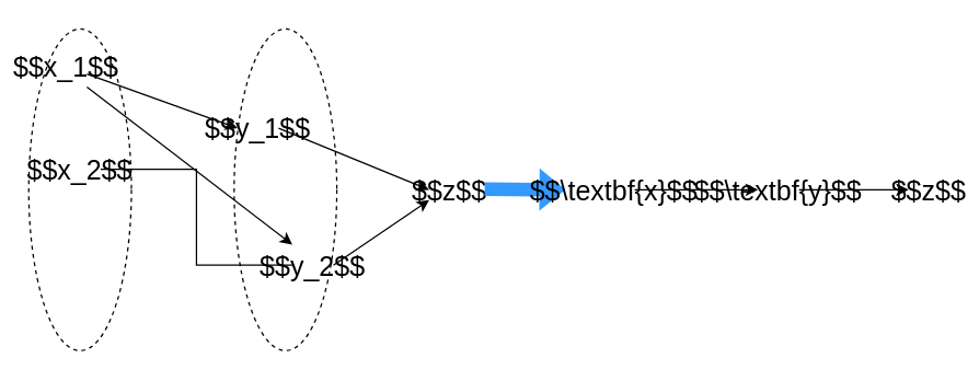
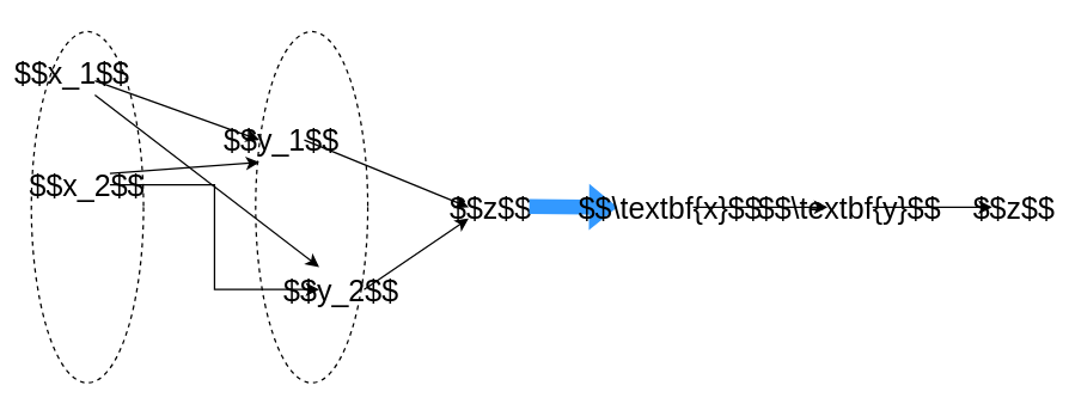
+ <mxCell id="12" style="rounded=0;orthogonalLoop=1;jettySize=auto;html=1;exitX=1;exitY=0.25;exitDx=0;exitDy=0;entryX=0;entryY=1;entryDx=0;entryDy=0;strokeWidth=1;jumpSize=6;jumpStyle=none;" edge="1" parent="1" source="13" target="5"><mxGeometry relative="1" as="geometry" /></mxCell>
- <mxCell id="11" style="edgeStyle=orthogonalEdgeStyle;rounded=0;orthogonalLoop=1;jettySize=auto;html=1;exitX=1;exitY=0.5;exitDx=0;exitDy=0;entryX=0;entryY=0.5;entryDx=0;entryDy=0;endArrow=none;" edge="1" parent="1" source="13" target="7"><mxGeometry relative="1" as="geometry" /></mxCell>
+ <mxCell id="11" style="edgeStyle=orthogonalEdgeStyle;rounded=0;orthogonalLoop=1;jettySize=auto;html=1;exitX=1;exitY=0.5;exitDx=0;exitDy=0;entryX=0;entryY=0.5;entryDx=0;entryDy=0;" edge="1" parent="1" source="13" target="7"><mxGeometry relative="1" as="geometry" /></mxCell>
